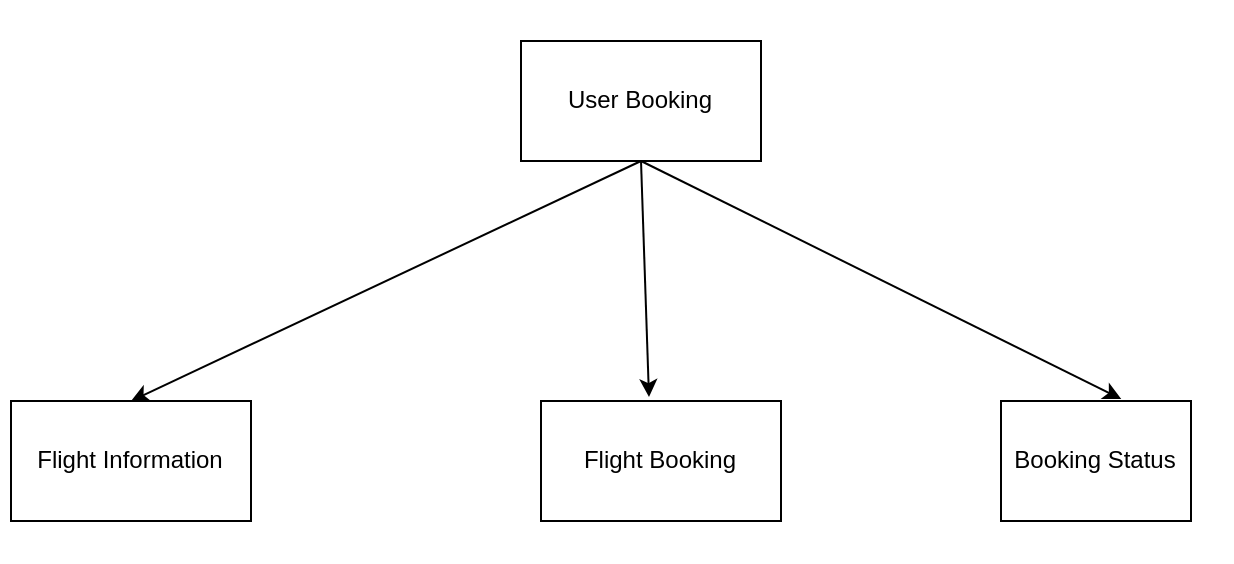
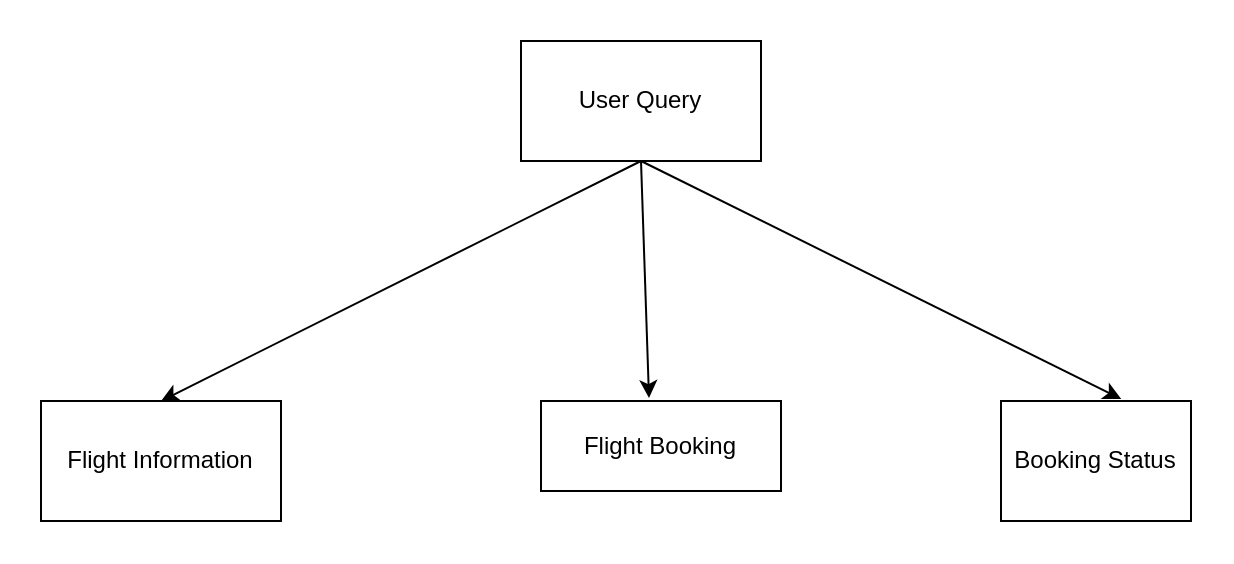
- <mxCell id="2" value="User Booking" style="rounded=0;whiteSpace=wrap;html=1;" vertex="1" parent="1"><mxGeometry x="260" y="20" width="120" height="60" as="geometry" /></mxCell>
+ <mxCell id="2" value="User Query" style="rounded=0;whiteSpace=wrap;html=1;" vertex="1" parent="1"><mxGeometry x="260" y="20" width="120" height="60" as="geometry" /></mxCell>
- <mxCell id="3" value="Flight Information" style="rounded=0;whiteSpace=wrap;html=1;" vertex="1" parent="1"><mxGeometry x="5" y="200" width="120" height="60" as="geometry" /></mxCell>
+ <mxCell id="3" value="Flight Information" style="rounded=0;whiteSpace=wrap;html=1;" vertex="1" parent="1"><mxGeometry x="20" y="200" width="120" height="60" as="geometry" /></mxCell>
- <mxCell id="4" value="Flight Booking" style="rounded=0;whiteSpace=wrap;html=1;" vertex="1" parent="1"><mxGeometry x="270" y="200" width="120" height="60" as="geometry" /></mxCell>
+ <mxCell id="4" value="Flight Booking" style="rounded=0;whiteSpace=wrap;html=1;" vertex="1" parent="1"><mxGeometry x="270" y="200" width="120" height="45" as="geometry" /></mxCell>
